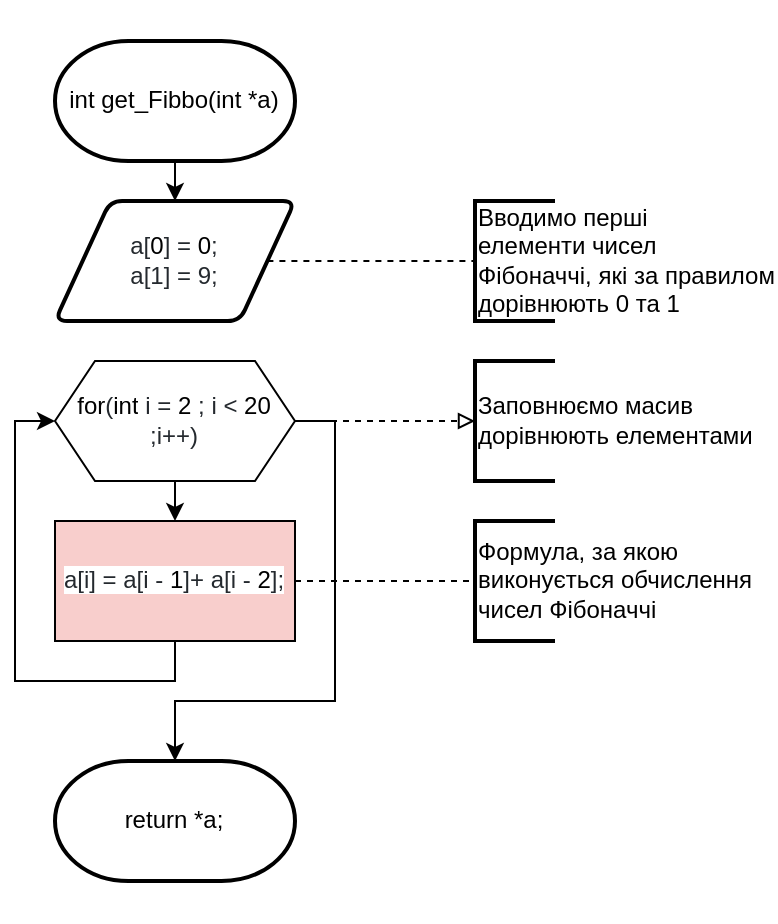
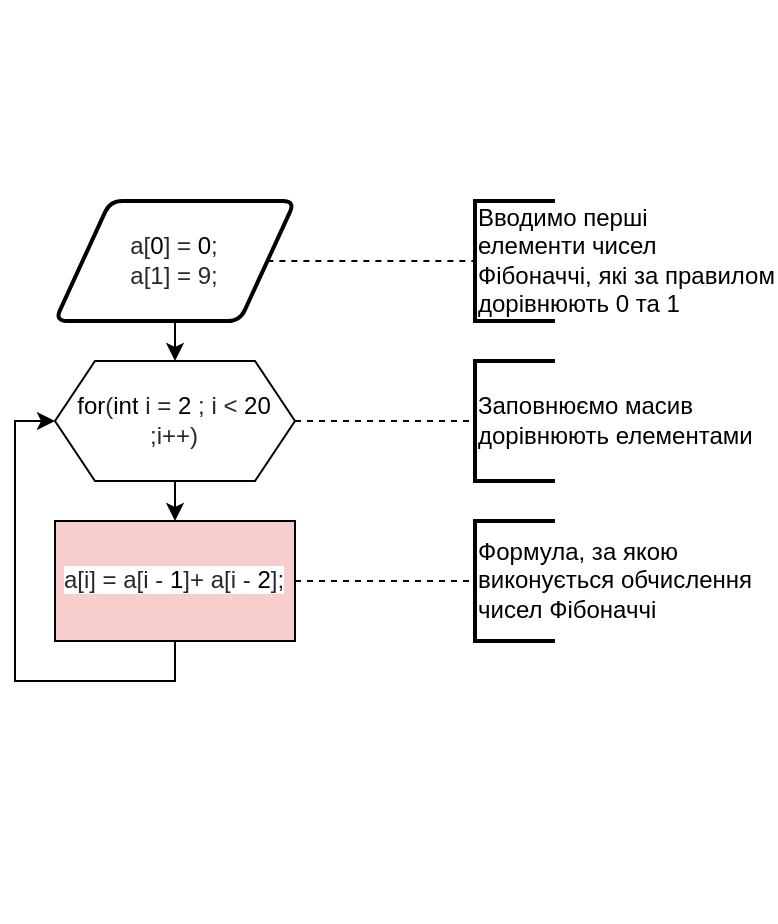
- <mxCell id="3" value="&lt;font style=&quot;vertical-align: inherit&quot;&gt;&lt;font style=&quot;vertical-align: inherit&quot;&gt;int get_Fibbo(int *a)&lt;/font&gt;&lt;/font&gt;" style="strokeWidth=2;html=1;shape=mxgraph.flowchart.terminator;whiteSpace=wrap;" parent="1" vertex="1"><mxGeometry x="20" y="20" width="120" height="60" as="geometry" /></mxCell>
- <mxCell id="2" style="edgeStyle=orthogonalEdgeStyle;rounded=0;orthogonalLoop=1;jettySize=auto;html=1;exitX=0.5;exitY=1;exitDx=0;exitDy=0;exitPerimeter=0;entryX=0.5;entryY=0;entryDx=0;entryDy=0;" parent="1" source="3" target="6" edge="1"><mxGeometry relative="1" as="geometry" /></mxCell>
+ <mxCell id="4" style="edgeStyle=orthogonalEdgeStyle;rounded=0;orthogonalLoop=1;jettySize=auto;html=1;exitX=0.5;exitY=1;exitDx=0;exitDy=0;entryX=0.5;entryY=0;entryDx=0;entryDy=0;" parent="1" source="6" target="10" edge="1"><mxGeometry relative="1" as="geometry" /></mxCell>
- <mxCell id="9" style="edgeStyle=orthogonalEdgeStyle;rounded=0;orthogonalLoop=1;jettySize=auto;html=1;exitX=1;exitY=0.5;exitDx=0;exitDy=0;entryX=0;entryY=0.5;entryDx=0;entryDy=0;entryPerimeter=0;dashed=1;endArrow=block;endFill=0;" parent="1" source="10" target="16" edge="1"><mxGeometry relative="1" as="geometry" /></mxCell>
+ <mxCell id="9" style="edgeStyle=orthogonalEdgeStyle;rounded=0;orthogonalLoop=1;jettySize=auto;html=1;exitX=1;exitY=0.5;exitDx=0;exitDy=0;entryX=0;entryY=0.5;entryDx=0;entryDy=0;entryPerimeter=0;dashed=1;endArrow=none;endFill=0;" parent="1" source="10" target="16" edge="1"><mxGeometry relative="1" as="geometry" /></mxCell>
- <mxCell id="8" style="edgeStyle=orthogonalEdgeStyle;rounded=0;orthogonalLoop=1;jettySize=auto;html=1;exitX=1;exitY=0.5;exitDx=0;exitDy=0;entryX=0.5;entryY=0;entryDx=0;entryDy=0;entryPerimeter=0;" parent="1" source="10" target="14" edge="1"><mxGeometry relative="1" as="geometry"><Array as="points"><mxPoint x="160" y="210" /><mxPoint x="160" y="350" /><mxPoint x="80" y="350" /></Array></mxGeometry></mxCell>
- <mxCell id="14" value="&lt;font style=&quot;vertical-align: inherit&quot;&gt;&lt;font style=&quot;vertical-align: inherit&quot;&gt;return *a;&lt;/font&gt;&lt;/font&gt;" style="strokeWidth=2;html=1;shape=mxgraph.flowchart.terminator;whiteSpace=wrap;" parent="1" vertex="1"><mxGeometry x="20" y="380" width="120" height="60" as="geometry" /></mxCell>
